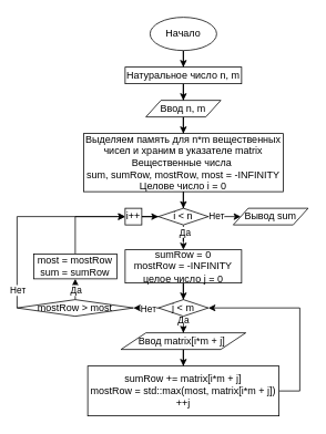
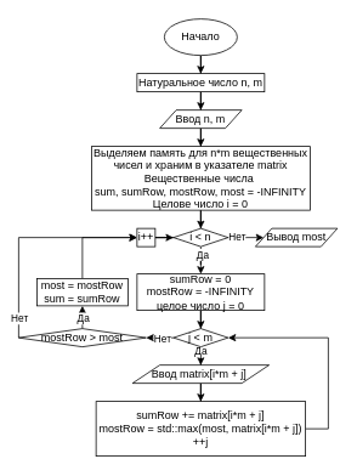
- <mxCell id="17" value="Вывод sum" style="shape=parallelogram;perimeter=parallelogramPerimeter;whiteSpace=wrap;html=1;" vertex="1" parent="1"><mxGeometry x="280" y="250" width="90" height="20" as="geometry" /></mxCell>
+ <mxCell id="17" value="Вывод most" style="shape=parallelogram;perimeter=parallelogramPerimeter;whiteSpace=wrap;html=1;" vertex="1" parent="1"><mxGeometry x="280" y="250" width="90" height="20" as="geometry" /></mxCell>
